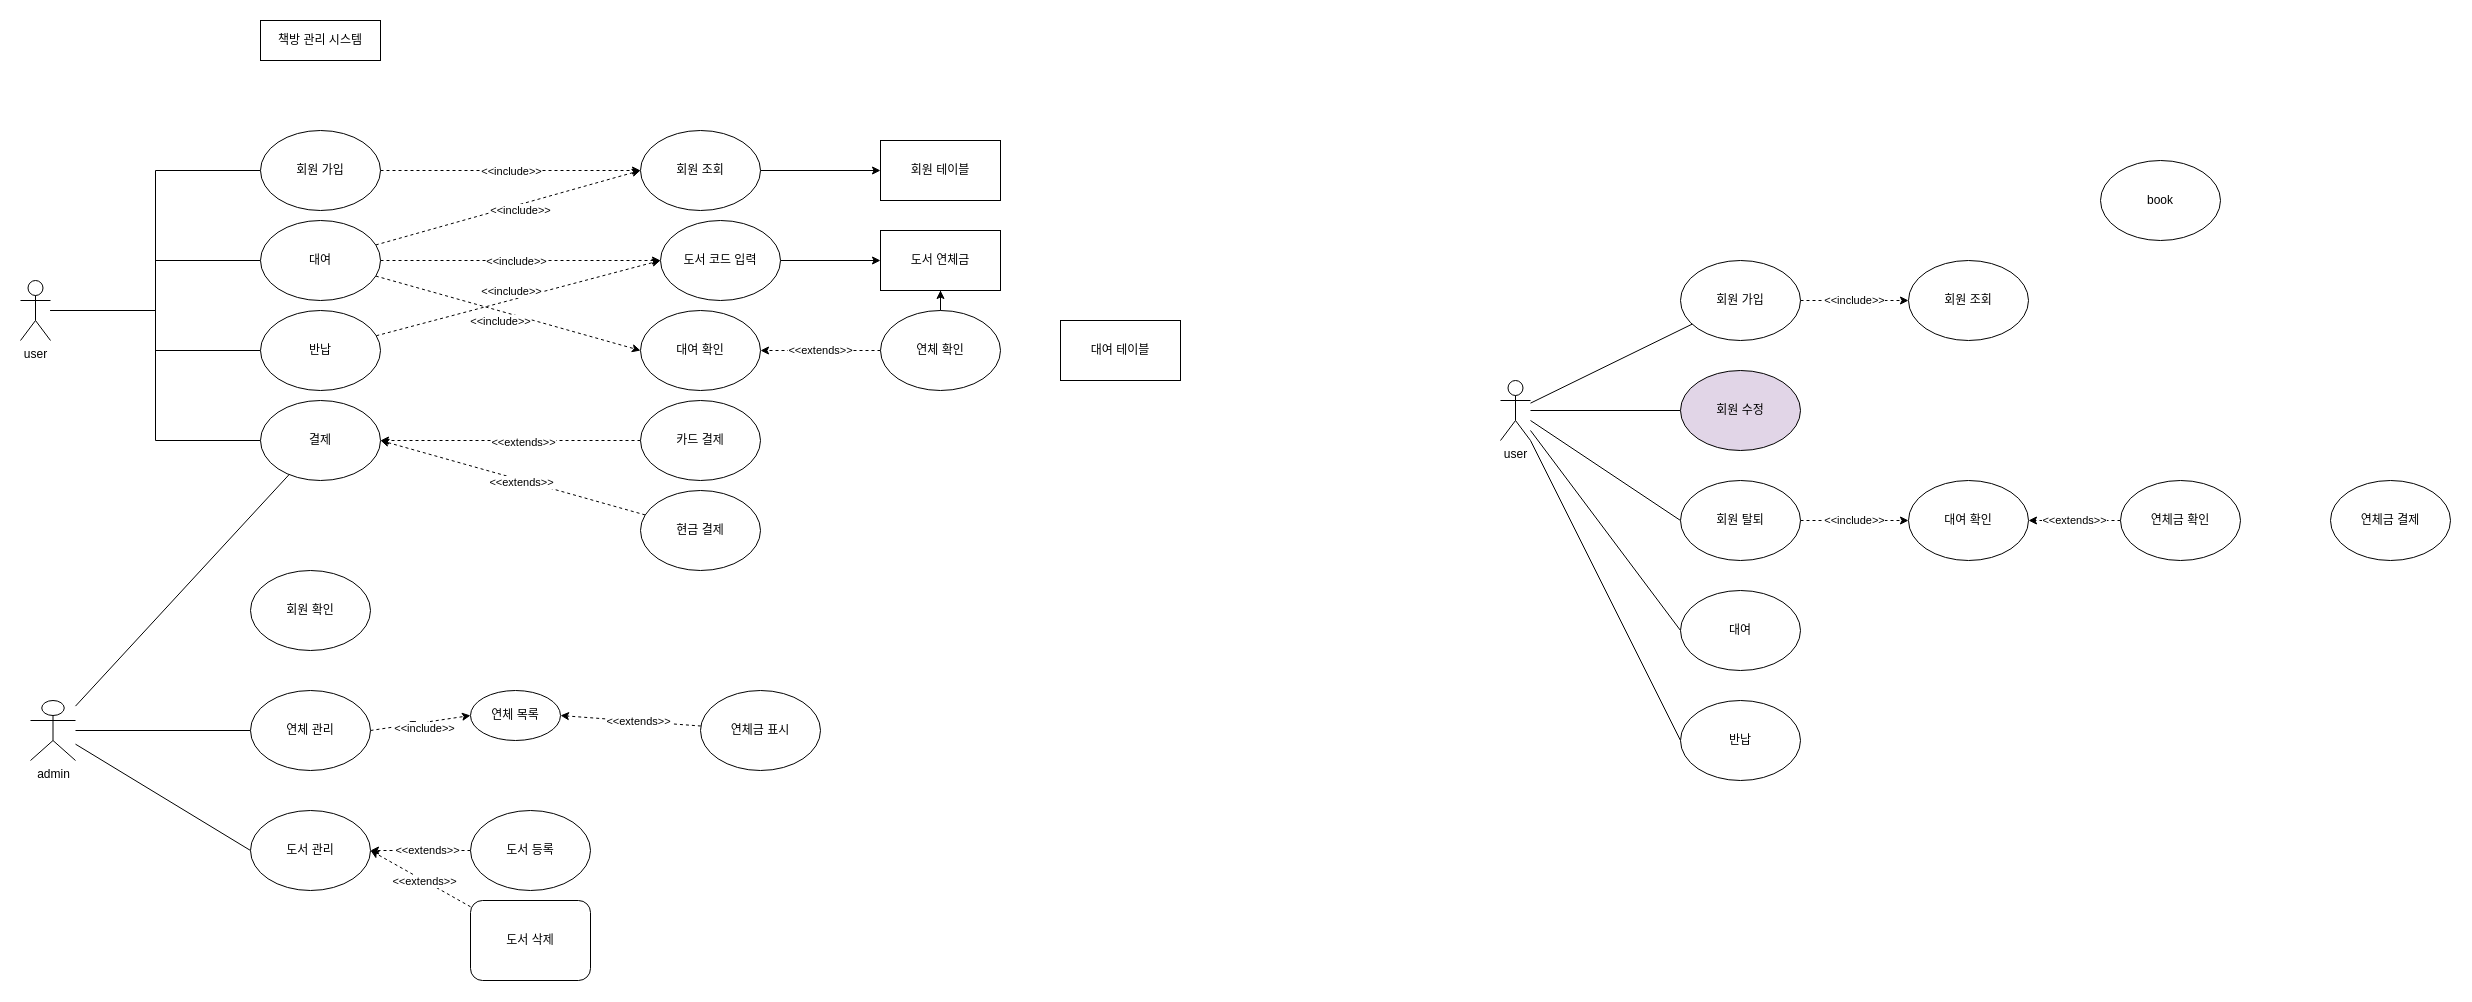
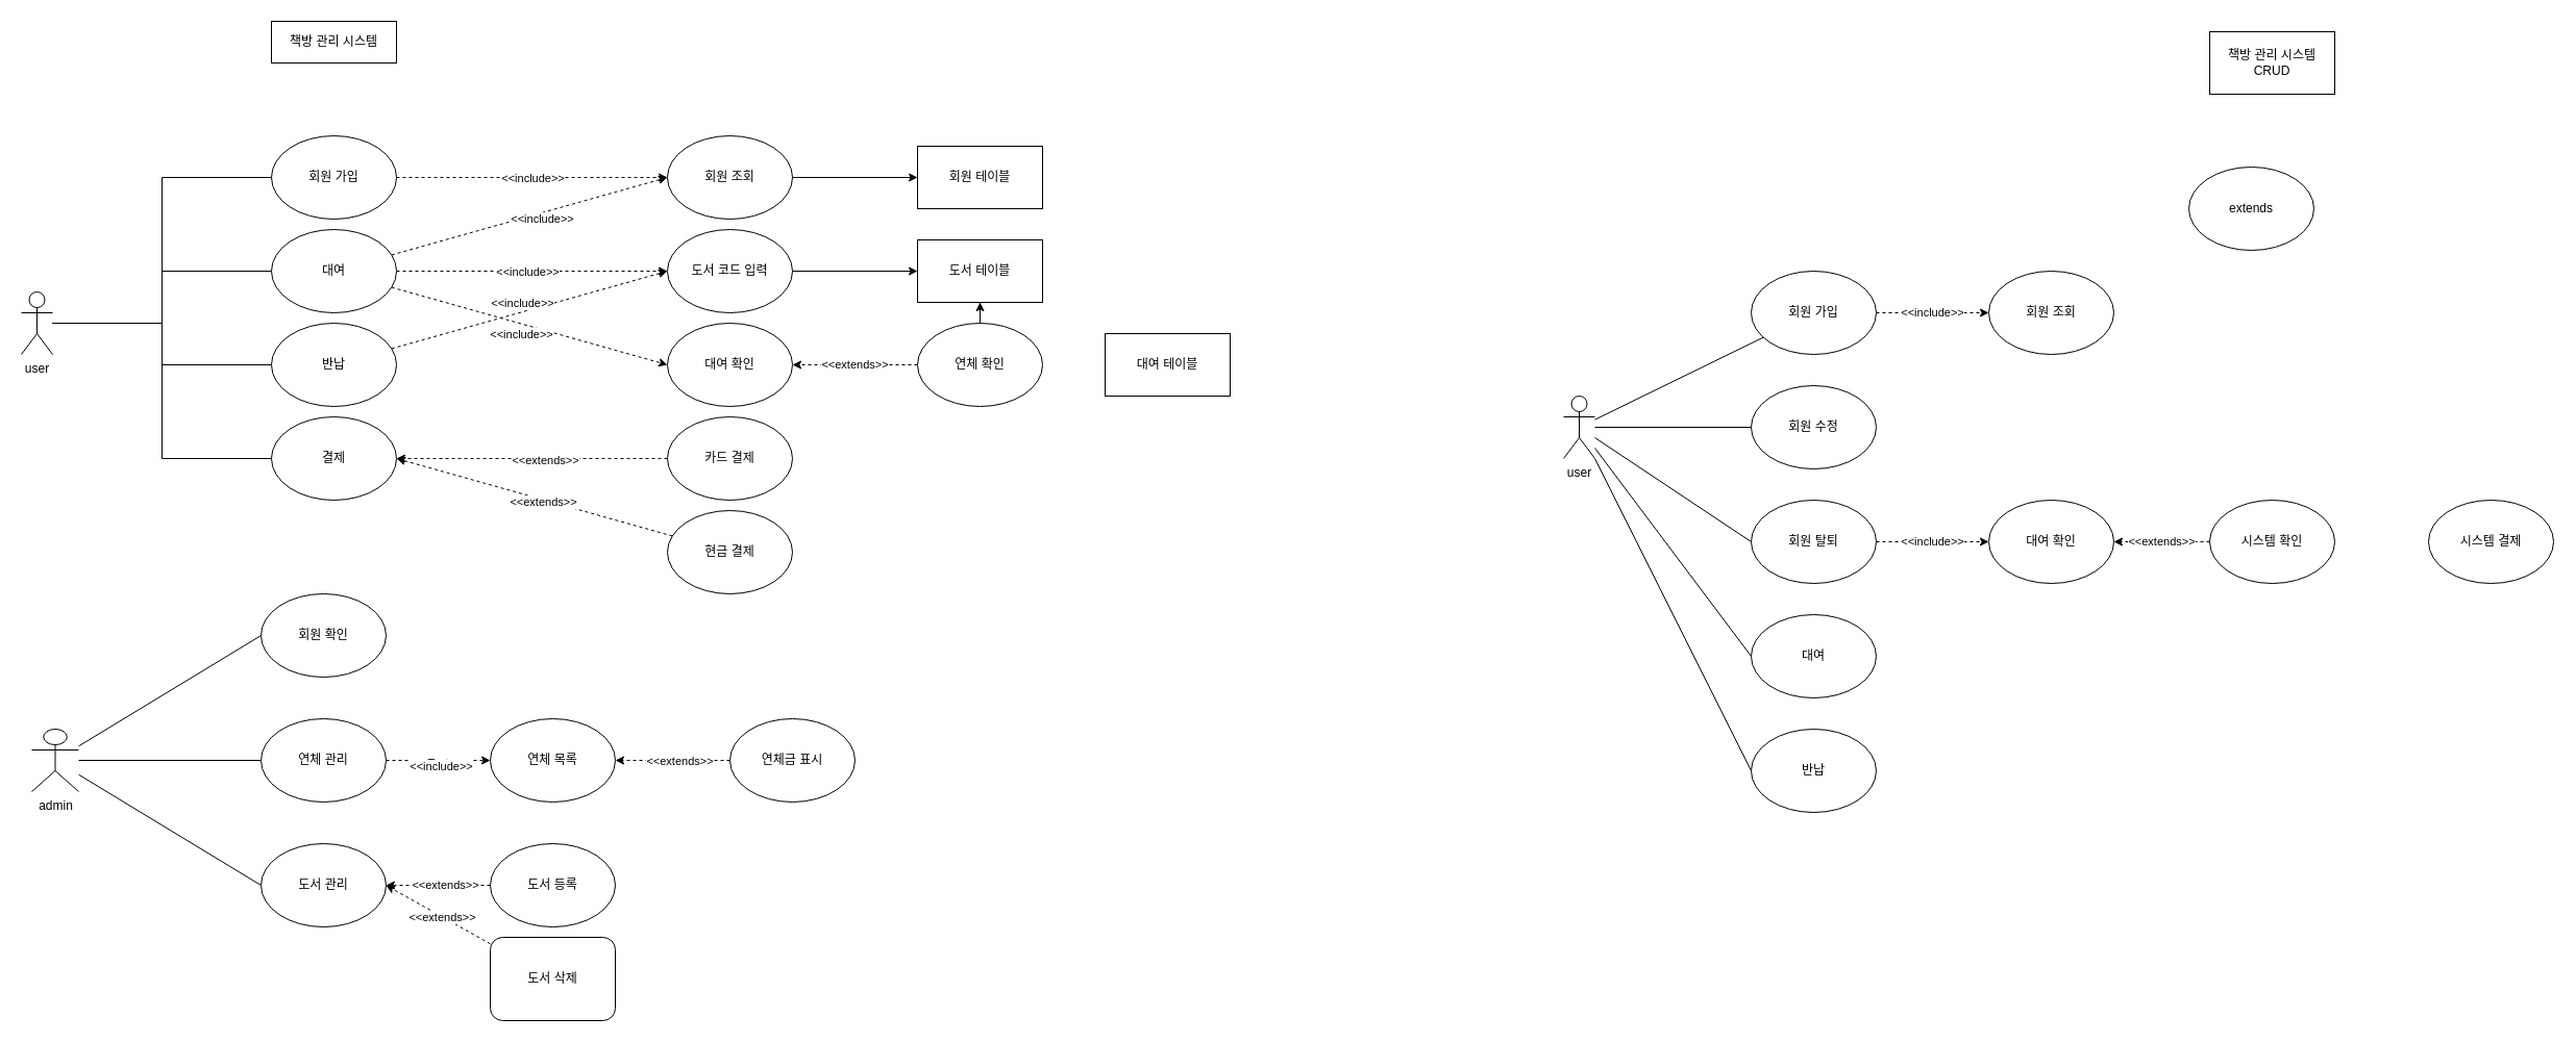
+ <mxCell id="70" value="책방 관리 시스템&lt;div&gt;CRUD&lt;/div&gt;" style="rounded=0;whiteSpace=wrap;html=1;" vertex="1" parent="1"><mxGeometry x="2120" y="30" width="120" height="60" as="geometry" /></mxCell>
- <mxCell id="71" value="book" style="ellipse;whiteSpace=wrap;html=1;" vertex="1" parent="1"><mxGeometry x="2100" y="160" width="120" height="80" as="geometry" /></mxCell>
+ <mxCell id="71" value="extends" style="ellipse;whiteSpace=wrap;html=1;" vertex="1" parent="1"><mxGeometry x="2100" y="160" width="120" height="80" as="geometry" /></mxCell>
- <mxCell id="24" value="도서 코드 입력" style="ellipse;whiteSpace=wrap;html=1;" vertex="1" parent="1"><mxGeometry x="660" y="220" width="120" height="80" as="geometry" /></mxCell>
+ <mxCell id="24" value="도서 코드 입력" style="ellipse;whiteSpace=wrap;html=1;" vertex="1" parent="1"><mxGeometry x="640" y="220" width="120" height="80" as="geometry" /></mxCell>
- <mxCell id="40" value="도서 연체금" style="rounded=0;whiteSpace=wrap;html=1;" vertex="1" parent="1"><mxGeometry x="880" y="230" width="120" height="60" as="geometry" /></mxCell>
+ <mxCell id="40" value="도서 테이블" style="rounded=0;whiteSpace=wrap;html=1;" vertex="1" parent="1"><mxGeometry x="880" y="230" width="120" height="60" as="geometry" /></mxCell>
- <mxCell id="66" value="회원 수정" style="ellipse;whiteSpace=wrap;html=1;fillColor=#e1d5e7;" vertex="1" parent="1"><mxGeometry x="1680" y="370" width="120" height="80" as="geometry" /></mxCell>
+ <mxCell id="66" value="회원 수정" style="ellipse;whiteSpace=wrap;html=1;" vertex="1" parent="1"><mxGeometry x="1680" y="370" width="120" height="80" as="geometry" /></mxCell>
- <mxCell id="76" value="연체금 확인" style="ellipse;whiteSpace=wrap;html=1;" vertex="1" parent="1"><mxGeometry x="2120" y="480" width="120" height="80" as="geometry" /></mxCell>
+ <mxCell id="76" value="시스템 확인" style="ellipse;whiteSpace=wrap;html=1;" vertex="1" parent="1"><mxGeometry x="2120" y="480" width="120" height="80" as="geometry" /></mxCell>
- <mxCell id="77" value="연체금 결제" style="ellipse;whiteSpace=wrap;html=1;" vertex="1" parent="1"><mxGeometry x="2330" y="480" width="120" height="80" as="geometry" /></mxCell>
+ <mxCell id="77" value="시스템 결제" style="ellipse;whiteSpace=wrap;html=1;" vertex="1" parent="1"><mxGeometry x="2330" y="480" width="120" height="80" as="geometry" /></mxCell>
- <mxCell id="25" style="rounded=0;orthogonalLoop=1;jettySize=auto;html=1;endArrow=none;endFill=0;" edge="1" parent="1" source="28" target="22"><mxGeometry relative="1" as="geometry" /></mxCell>
+ <mxCell id="25" style="rounded=0;orthogonalLoop=1;jettySize=auto;html=1;entryX=0;entryY=0.5;entryDx=0;entryDy=0;endArrow=none;endFill=0;" edge="1" parent="1" source="28" target="42"><mxGeometry relative="1" as="geometry" /></mxCell>
- <mxCell id="57" value="연체 목록" style="ellipse;whiteSpace=wrap;html=1;" vertex="1" parent="1"><mxGeometry x="470" y="690" width="90" height="50" as="geometry" /></mxCell>
+ <mxCell id="57" value="연체 목록" style="ellipse;whiteSpace=wrap;html=1;" vertex="1" parent="1"><mxGeometry x="470" y="690" width="120" height="80" as="geometry" /></mxCell>
